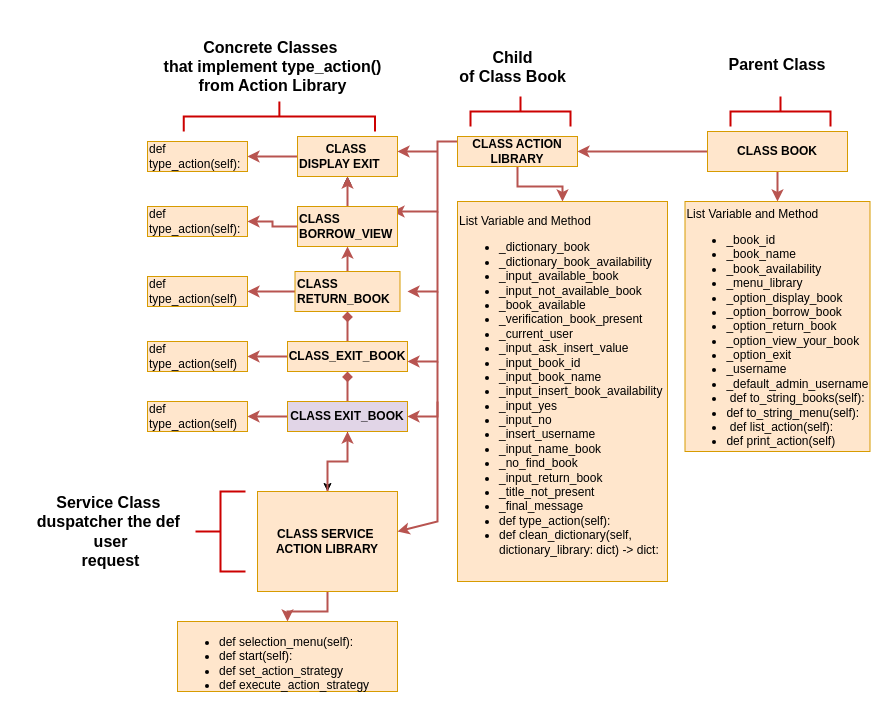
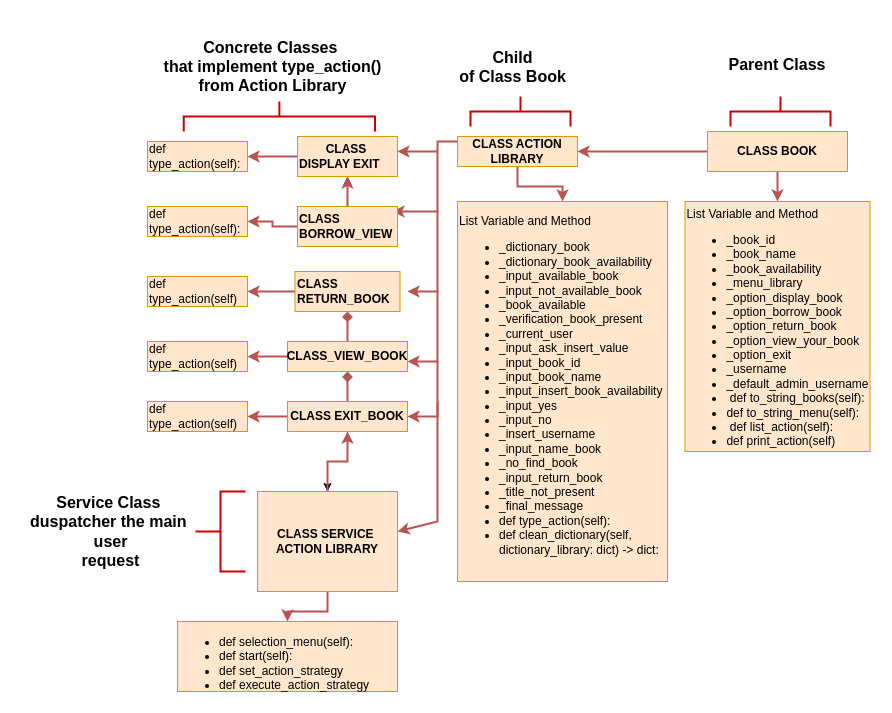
- <mxCell id="17" value="" style="edgeStyle=orthogonalEdgeStyle;rounded=0;orthogonalLoop=1;jettySize=auto;html=1;fillColor=#f8cecc;strokeColor=#b85450;strokeWidth=2;" parent="1" source="18" target="15" edge="1"><mxGeometry relative="1" as="geometry" /></mxCell>
- <mxCell id="21" value="&lt;b&gt;CLASS_EXIT_BOOK&lt;/b&gt;" style="whiteSpace=wrap;html=1;fillColor=#ffe6cc;strokeColor=#d79b00;rounded=0;" parent="1" vertex="1"><mxGeometry x="287" y="341" width="120" height="30" as="geometry" /></mxCell>
+ <mxCell id="21" value="&lt;b&gt;CLASS_VIEW_BOOK&lt;/b&gt;" style="whiteSpace=wrap;html=1;fillColor=#ffe6cc;strokeColor=#d79b00;rounded=0;" parent="1" vertex="1"><mxGeometry x="287" y="341" width="120" height="30" as="geometry" /></mxCell>
- <mxCell id="26" value="&lt;b&gt;CLASS EXIT_BOOK&lt;/b&gt;" style="whiteSpace=wrap;html=1;fillColor=#e1d5e7;strokeColor=#d79b00;rounded=0;" parent="1" vertex="1"><mxGeometry x="287" y="401" width="120" height="30" as="geometry" /></mxCell>
+ <mxCell id="26" value="&lt;b&gt;CLASS EXIT_BOOK&lt;/b&gt;" style="whiteSpace=wrap;html=1;fillColor=#ffe6cc;strokeColor=#d79b00;rounded=0;" parent="1" vertex="1"><mxGeometry x="287" y="401" width="120" height="30" as="geometry" /></mxCell>
- <mxCell id="45" value="&lt;div&gt;&lt;div&gt;&lt;b&gt;Service Class&amp;nbsp;&lt;/b&gt;&lt;/div&gt;&lt;/div&gt;&lt;div&gt;&lt;b&gt;duspatcher the def&amp;nbsp;&lt;/b&gt;&lt;/div&gt;&lt;div&gt;&lt;b&gt;user&lt;/b&gt;&lt;/div&gt;&lt;div&gt;&lt;b&gt;request&lt;/b&gt;&lt;/div&gt;" style="text;html=1;align=center;verticalAlign=middle;resizable=0;points=[];autosize=1;strokeColor=none;fillColor=none;fontSize=16;fontColor=#000000;" parent="1" vertex="1"><mxGeometry x="20" y="486" width="180" height="90" as="geometry" /></mxCell>
+ <mxCell id="45" value="&lt;div&gt;&lt;div&gt;&lt;b&gt;Service Class&amp;nbsp;&lt;/b&gt;&lt;/div&gt;&lt;/div&gt;&lt;div&gt;&lt;b&gt;duspatcher the main&amp;nbsp;&lt;/b&gt;&lt;/div&gt;&lt;div&gt;&lt;b&gt;user&lt;/b&gt;&lt;/div&gt;&lt;div&gt;&lt;b&gt;request&lt;/b&gt;&lt;/div&gt;" style="text;html=1;align=center;verticalAlign=middle;resizable=0;points=[];autosize=1;strokeColor=none;fillColor=none;fontSize=16;fontColor=#000000;" parent="1" vertex="1"><mxGeometry x="20" y="486" width="180" height="90" as="geometry" /></mxCell>
